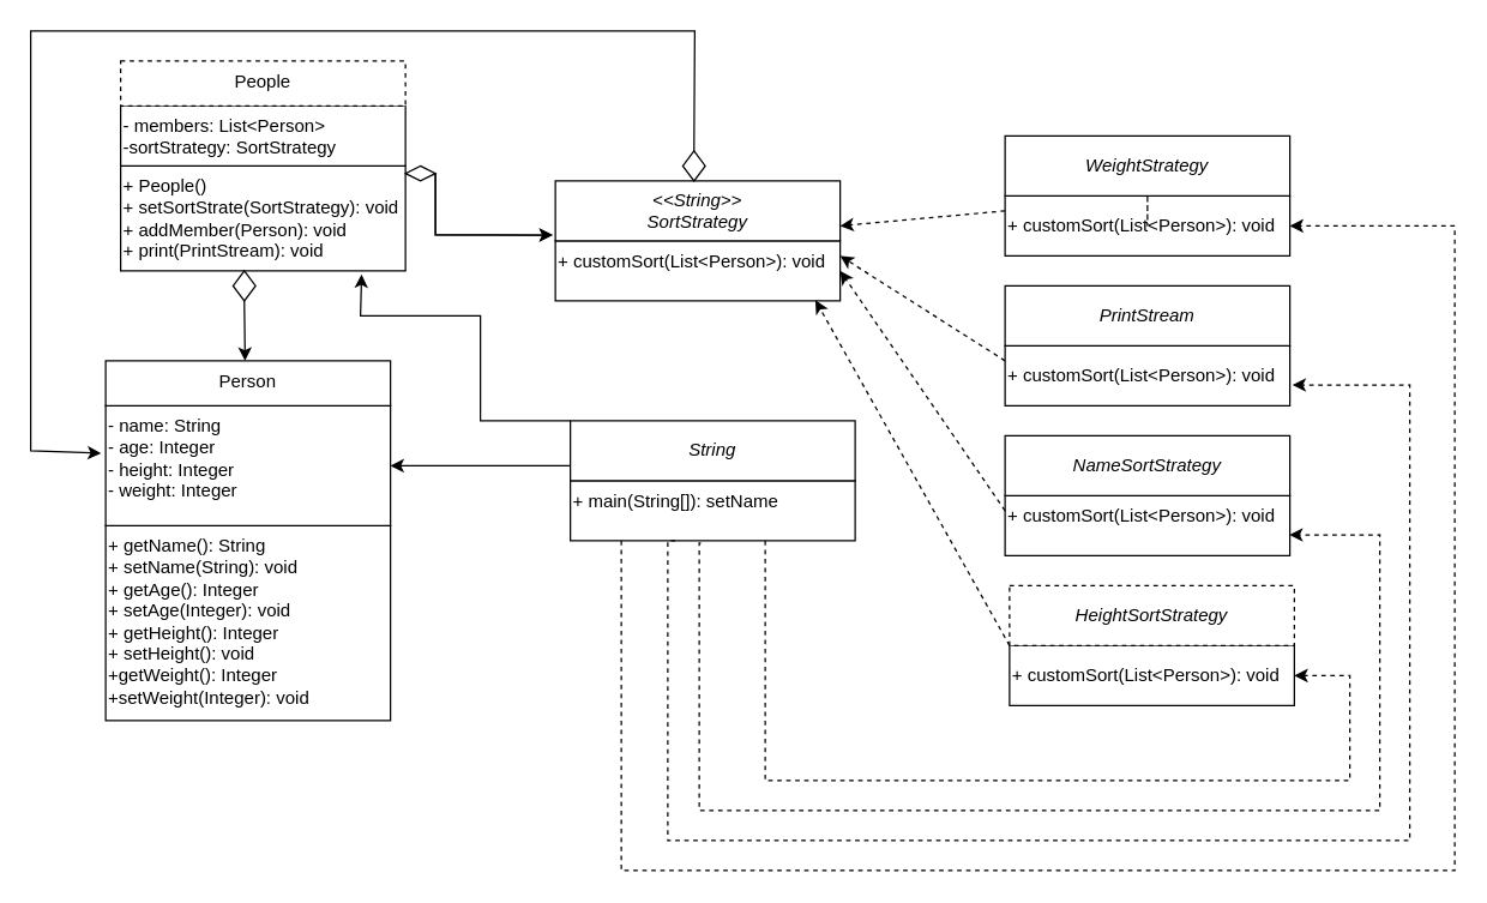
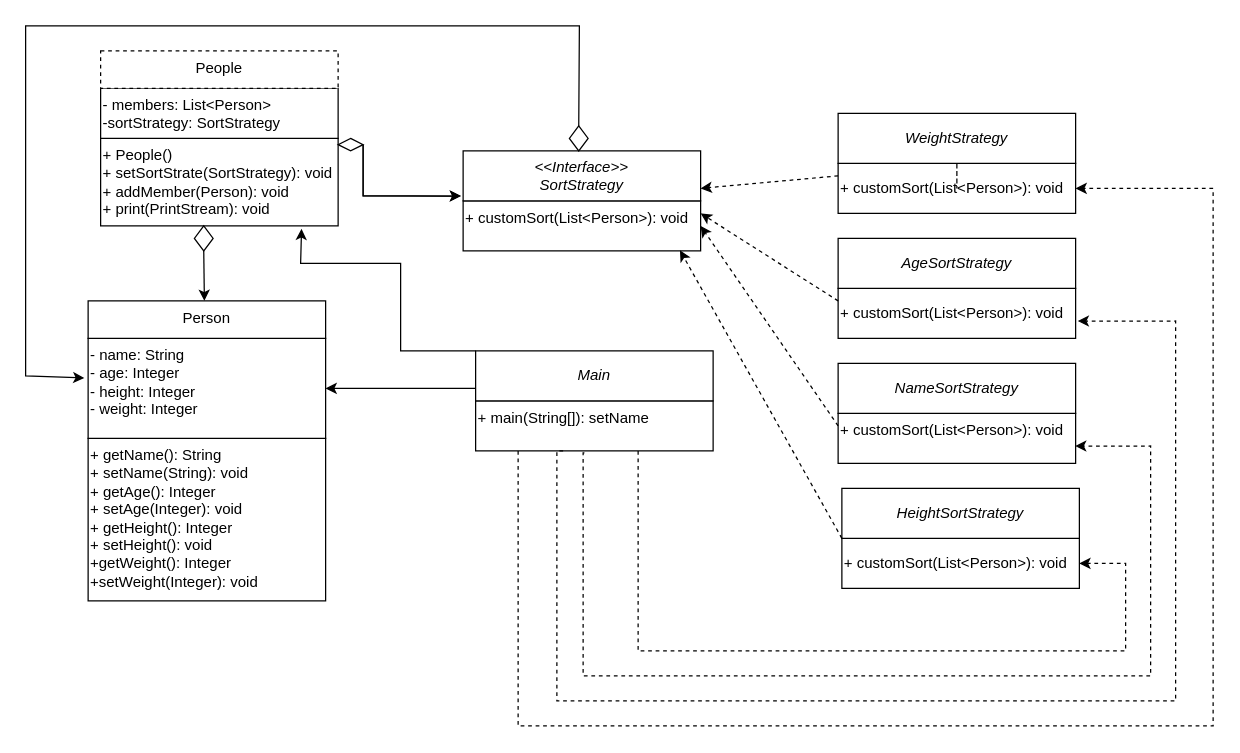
- <mxCell id="24" value="&lt;i&gt;&amp;lt;&amp;lt;String&amp;gt;&amp;gt;&lt;br&gt;&lt;/i&gt;&lt;div style=&quot;&quot;&gt;&lt;span style=&quot;background-color: initial;&quot;&gt;&lt;i&gt;SortStrategy&lt;/i&gt;&lt;/span&gt;&lt;/div&gt;" style="rounded=0;whiteSpace=wrap;html=1;align=center;" vertex="1" parent="22"><mxGeometry width="190" height="40" as="geometry" /></mxCell>
+ <mxCell id="24" value="&lt;i&gt;&amp;lt;&amp;lt;Interface&amp;gt;&amp;gt;&lt;br&gt;&lt;/i&gt;&lt;div style=&quot;&quot;&gt;&lt;span style=&quot;background-color: initial;&quot;&gt;&lt;i&gt;SortStrategy&lt;/i&gt;&lt;/span&gt;&lt;/div&gt;" style="rounded=0;whiteSpace=wrap;html=1;align=center;" vertex="1" parent="22"><mxGeometry width="190" height="40" as="geometry" /></mxCell>
- <mxCell id="10" value="&lt;i&gt;PrintStream&lt;/i&gt;" style="rounded=0;whiteSpace=wrap;html=1;align=center;" vertex="1" parent="8"><mxGeometry width="190" height="40" as="geometry" /></mxCell>
+ <mxCell id="10" value="&lt;i&gt;AgeSortStrategy&lt;/i&gt;" style="rounded=0;whiteSpace=wrap;html=1;align=center;" vertex="1" parent="8"><mxGeometry width="190" height="40" as="geometry" /></mxCell>
- <mxCell id="13" value="&lt;i&gt;String&lt;/i&gt;" style="rounded=0;whiteSpace=wrap;html=1;align=center;" vertex="1" parent="11"><mxGeometry width="190" height="40" as="geometry" /></mxCell>
+ <mxCell id="13" value="&lt;i&gt;Main&lt;/i&gt;" style="rounded=0;whiteSpace=wrap;html=1;align=center;" vertex="1" parent="11"><mxGeometry width="190" height="40" as="geometry" /></mxCell>
- <mxCell id="7" value="&lt;i&gt;HeightSortStrategy&lt;/i&gt;" style="rounded=0;whiteSpace=wrap;html=1;align=center;dashed=1;" vertex="1" parent="5"><mxGeometry width="190" height="40" as="geometry" /></mxCell>
+ <mxCell id="7" value="&lt;i&gt;HeightSortStrategy&lt;/i&gt;" style="rounded=0;whiteSpace=wrap;html=1;align=center;" vertex="1" parent="5"><mxGeometry width="190" height="40" as="geometry" /></mxCell>
